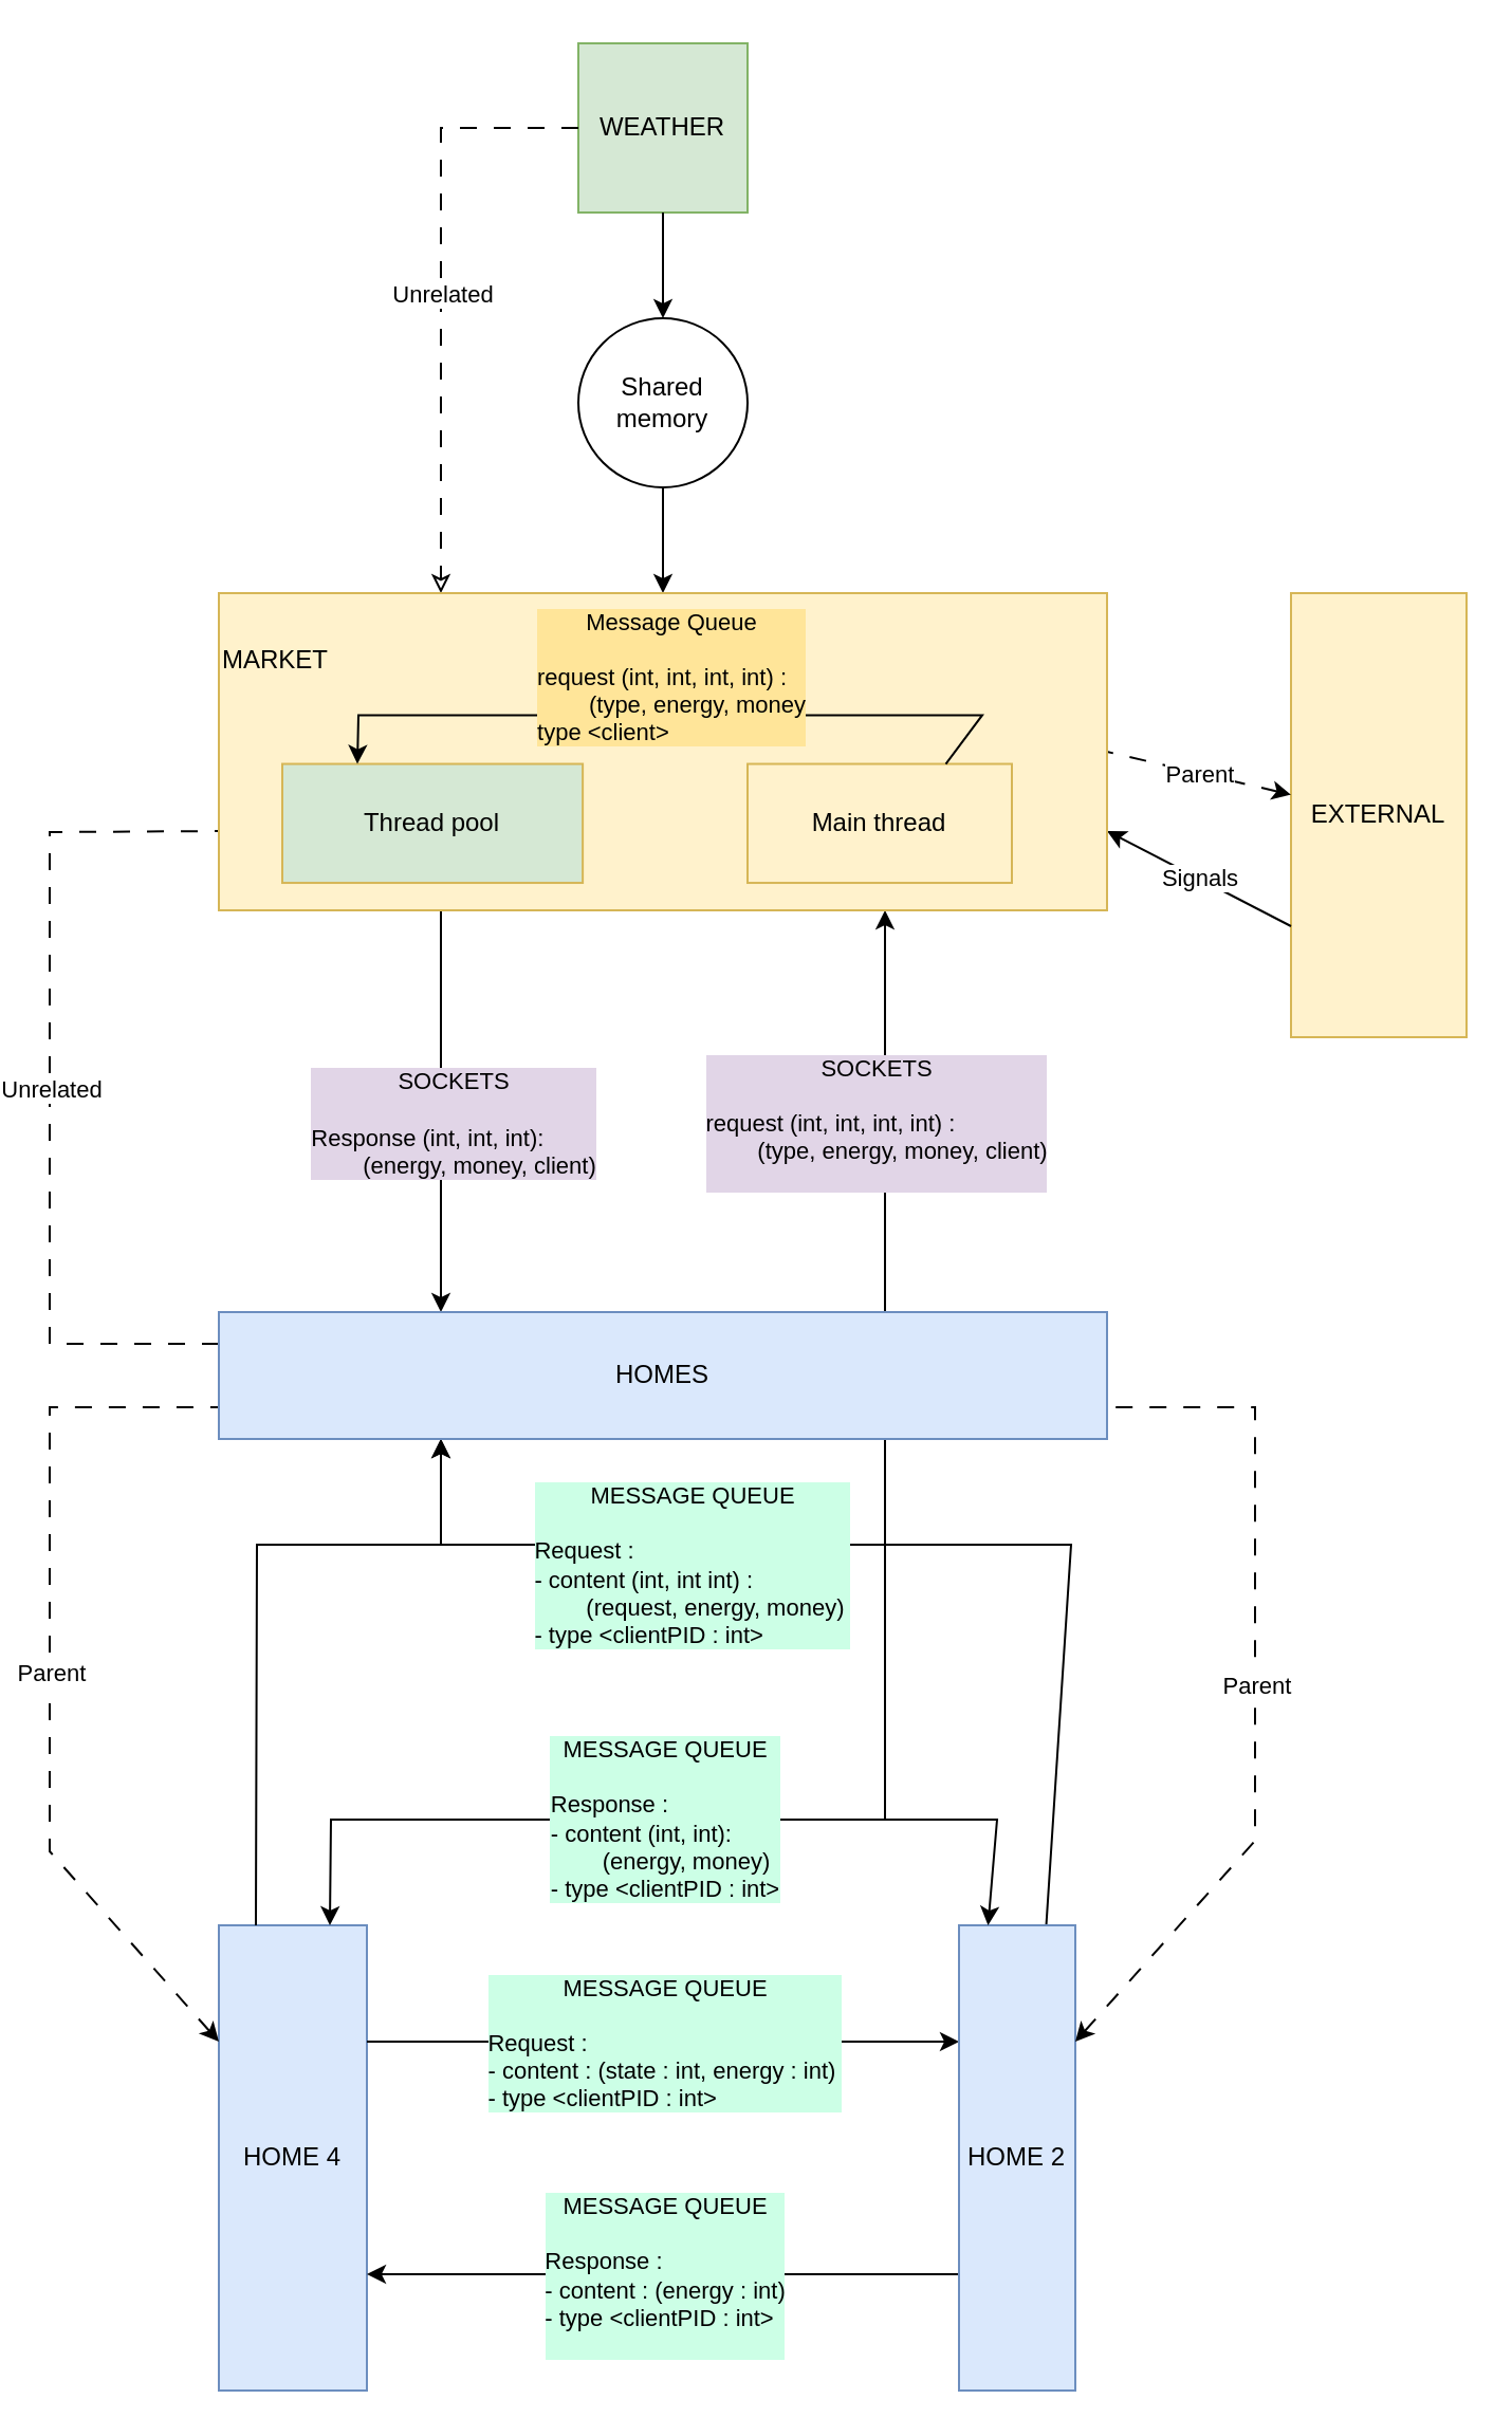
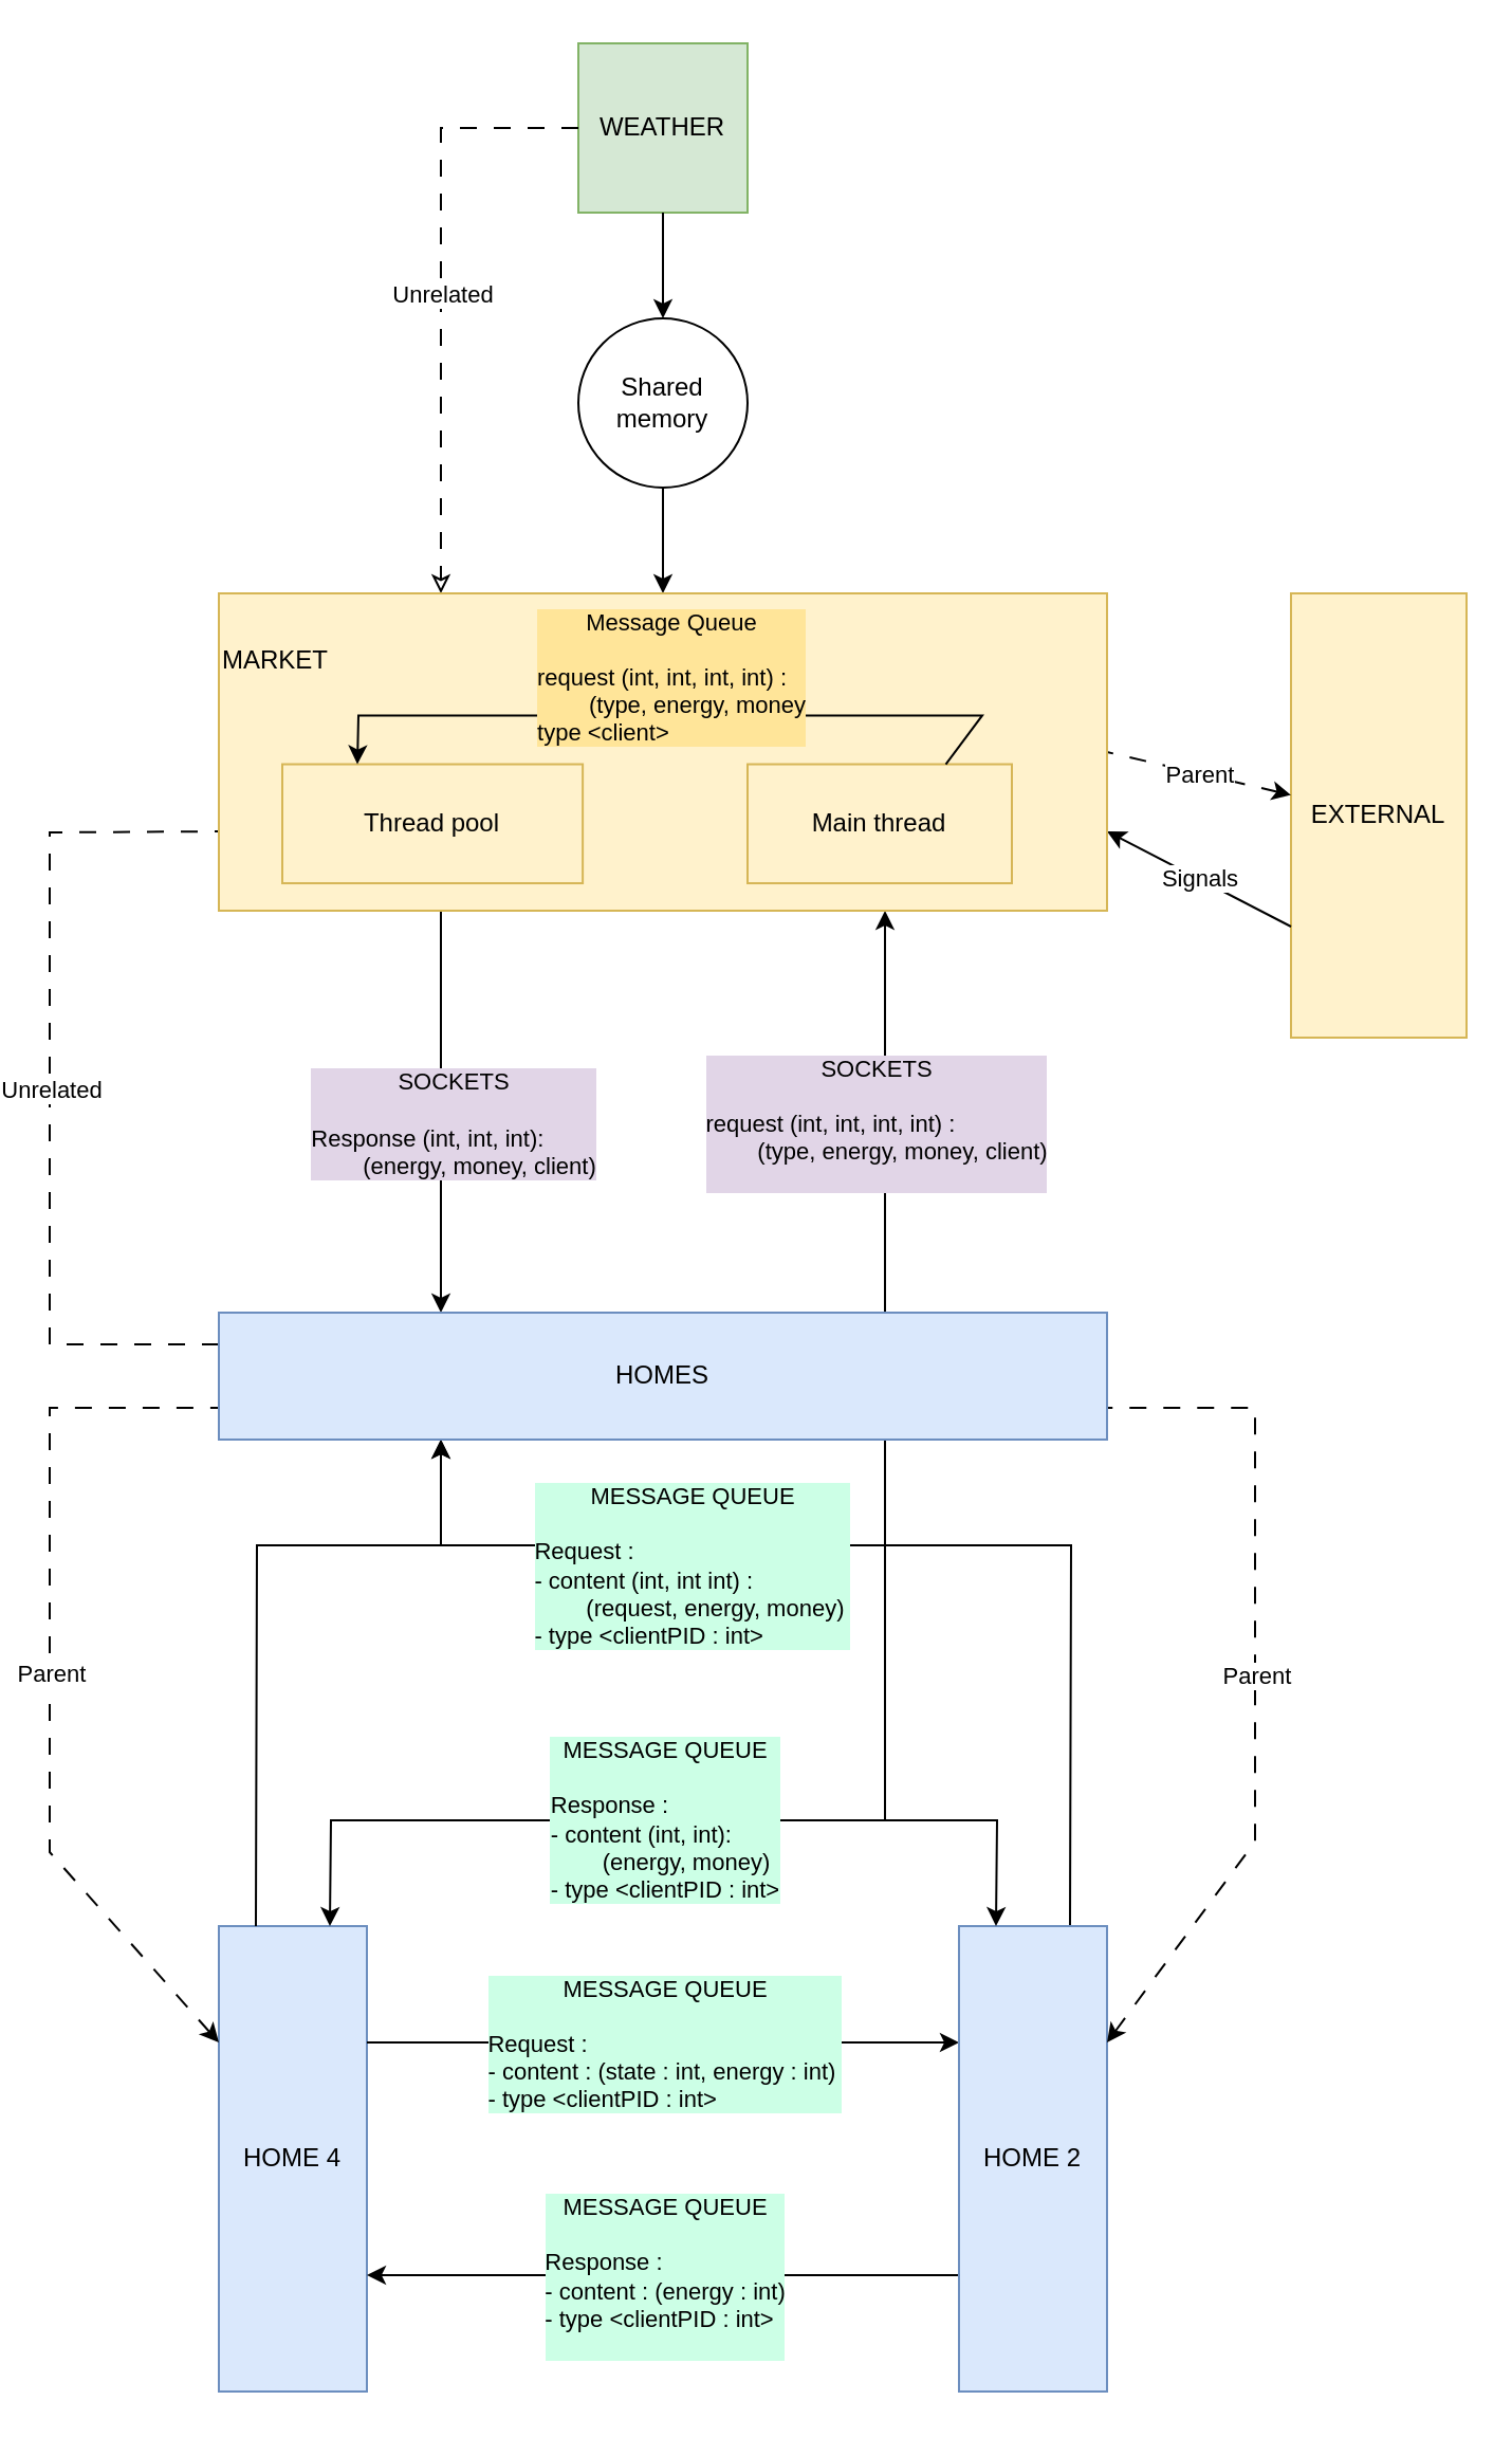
- <mxCell id="37" value="Thread pool" style="rounded=0;whiteSpace=wrap;html=1;fillColor=#d5e8d4;strokeColor=#d6b656;" vertex="1" parent="35"><mxGeometry x="29.996" y="80.769" width="142.059" height="56.25" as="geometry" /></mxCell>
+ <mxCell id="37" value="Thread pool" style="rounded=0;whiteSpace=wrap;html=1;fillColor=#fff2cc;strokeColor=#d6b656;" vertex="1" parent="35"><mxGeometry x="29.996" y="80.769" width="142.059" height="56.25" as="geometry" /></mxCell>
- <mxCell id="23" value="HOME 2" style="whiteSpace=wrap;html=1;fillColor=#dae8fc;strokeColor=#6c8ebf;" vertex="1" parent="1"><mxGeometry x="450" y="910" width="55" height="220" as="geometry" /></mxCell>
+ <mxCell id="23" value="HOME 2" style="whiteSpace=wrap;html=1;fillColor=#dae8fc;strokeColor=#6c8ebf;" vertex="1" parent="1"><mxGeometry x="450" y="910" width="70" height="220" as="geometry" /></mxCell>
